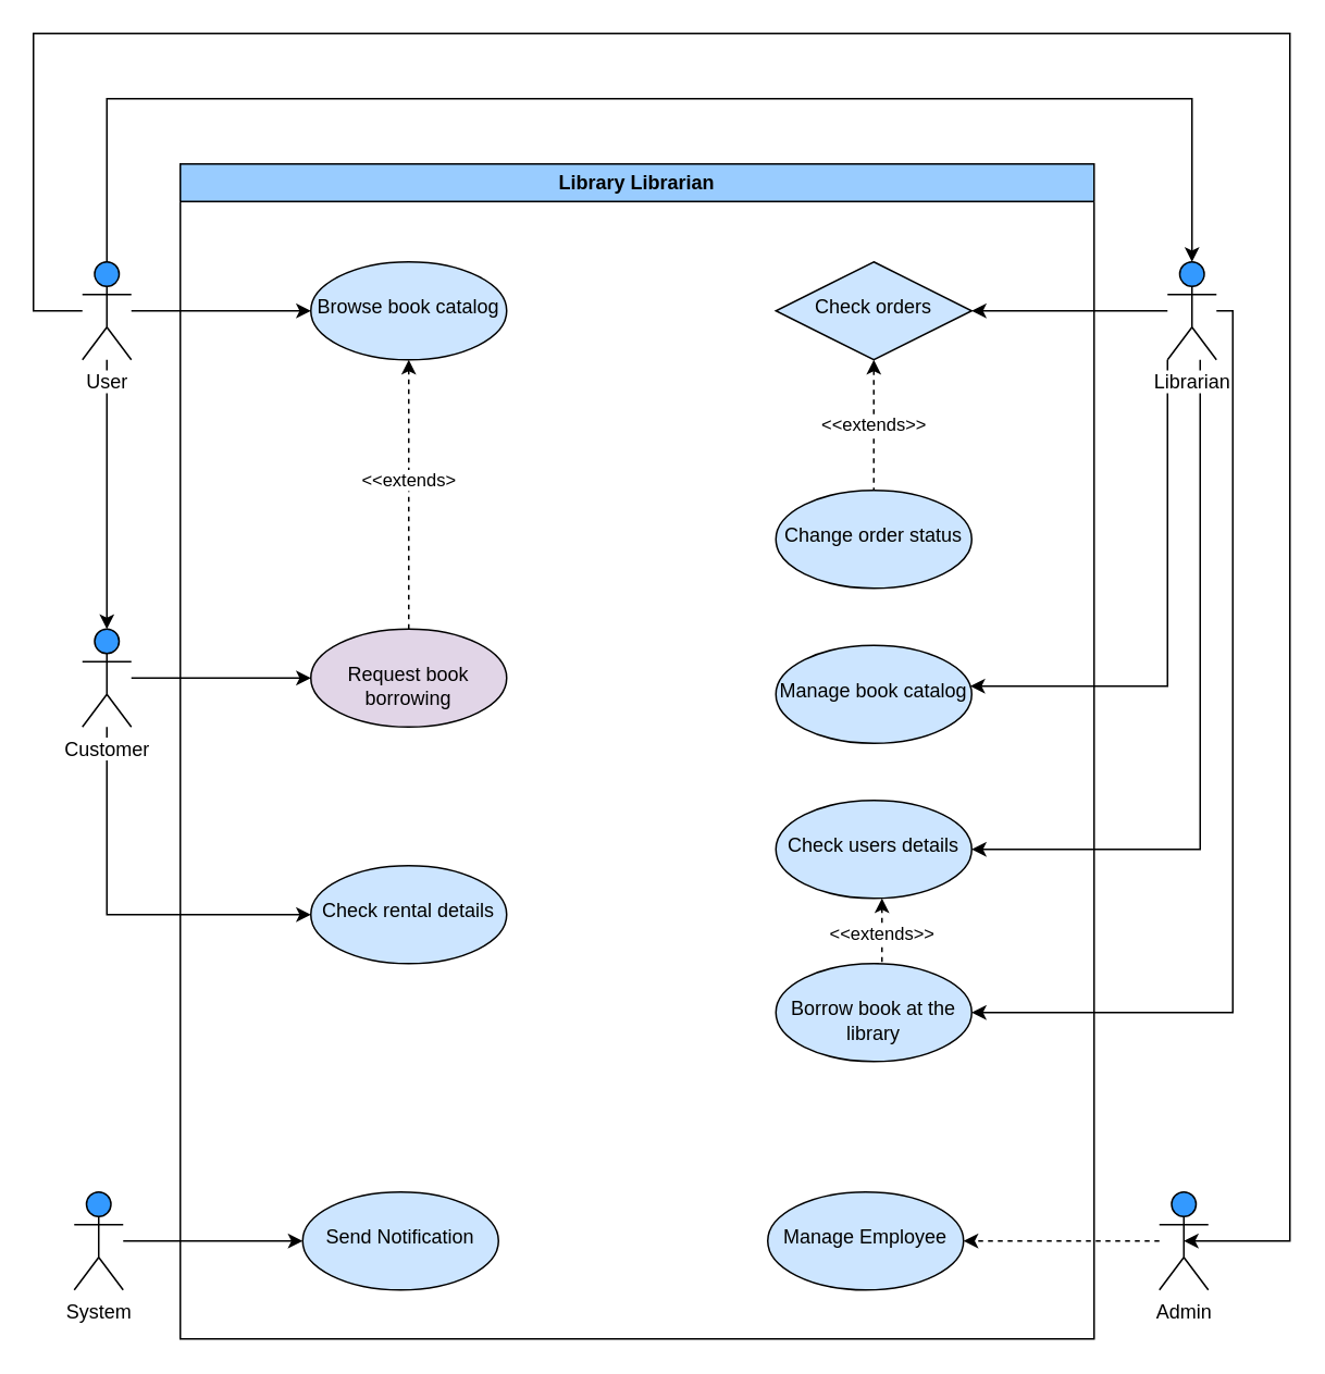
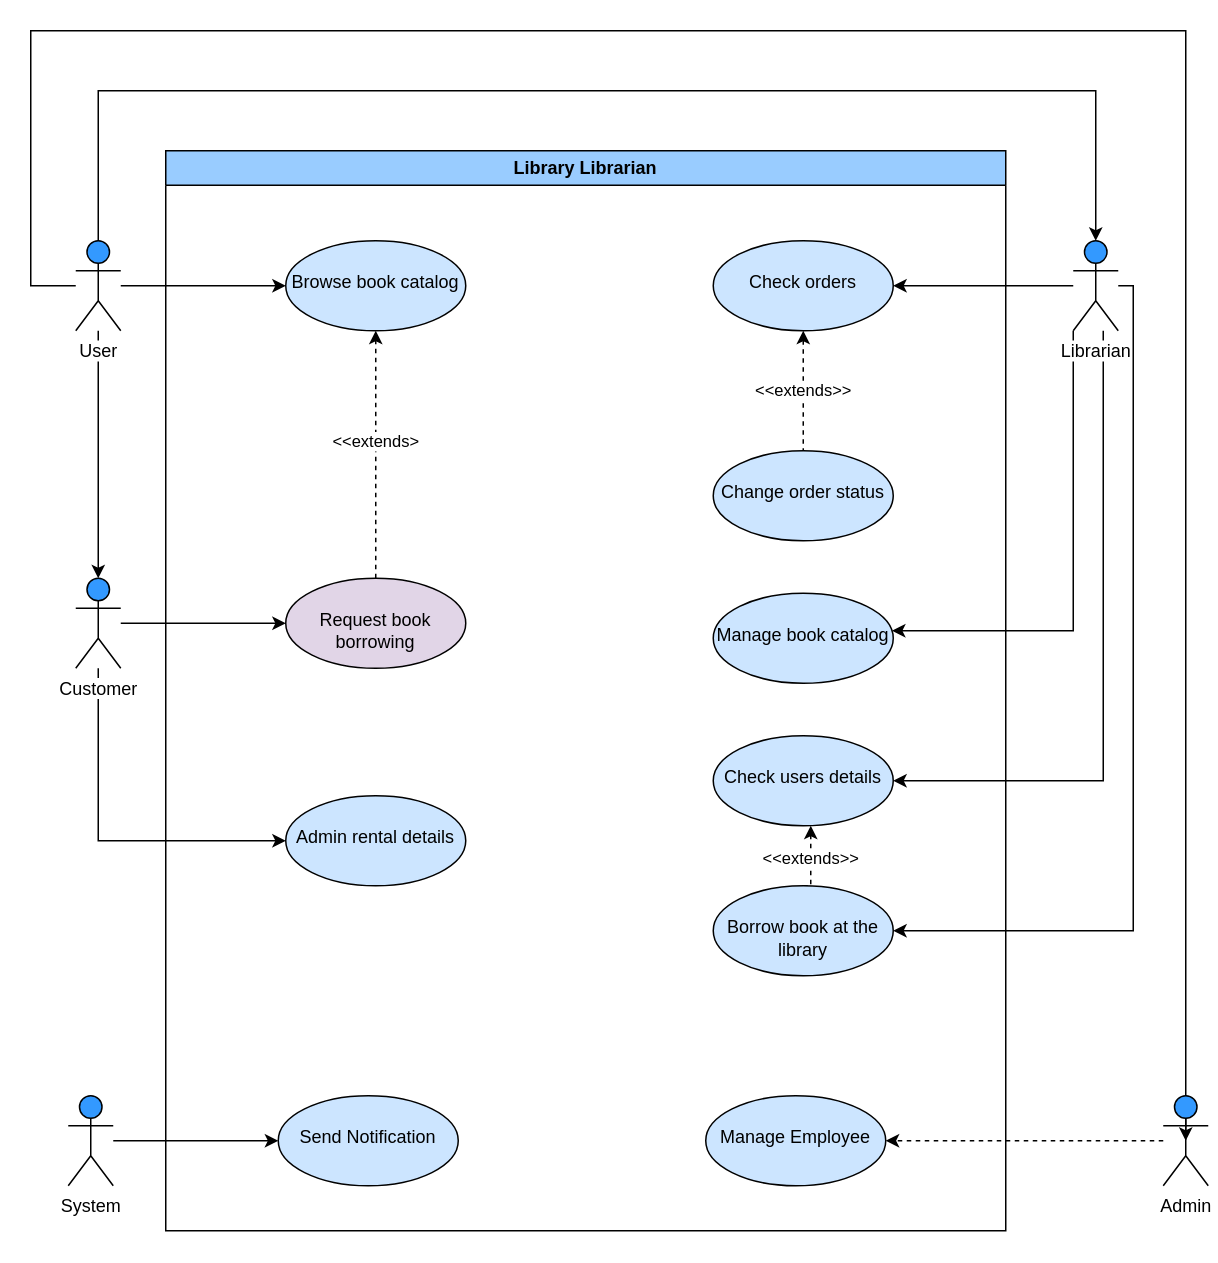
- <mxCell id="9" value="&lt;br&gt;Check orders" style="rhombus;whiteSpace=wrap;html=1;verticalAlign=top;fillColor=#CCE5FF;" parent="2" vertex="1"><mxGeometry x="365" y="60" width="120" height="60" as="geometry" /></mxCell>
+ <mxCell id="9" value="&lt;br&gt;Check orders" style="ellipse;whiteSpace=wrap;html=1;verticalAlign=top;fillColor=#CCE5FF;" parent="2" vertex="1"><mxGeometry x="365" y="60" width="120" height="60" as="geometry" /></mxCell>
- <mxCell id="7" value="&lt;br&gt;Check rental details" style="ellipse;whiteSpace=wrap;html=1;verticalAlign=top;fillColor=#CCE5FF;" parent="2" vertex="1"><mxGeometry x="80" y="430" width="120" height="60" as="geometry" /></mxCell>
+ <mxCell id="7" value="&lt;br&gt;Admin rental details" style="ellipse;whiteSpace=wrap;html=1;verticalAlign=top;fillColor=#CCE5FF;" parent="2" vertex="1"><mxGeometry x="80" y="430" width="120" height="60" as="geometry" /></mxCell>
- <mxCell id="33" value="&lt;span style=&quot;background-color: rgb(255, 255, 255);&quot;&gt;Admin&lt;/span&gt;" style="shape=umlActor;verticalLabelPosition=bottom;verticalAlign=top;html=1;outlineConnect=0;fillColor=#3399FF;" parent="1" vertex="1"><mxGeometry x="710" y="730" width="30" height="60" as="geometry" /></mxCell>
+ <mxCell id="33" value="&lt;span style=&quot;background-color: rgb(255, 255, 255);&quot;&gt;Admin&lt;/span&gt;" style="shape=umlActor;verticalLabelPosition=bottom;verticalAlign=top;html=1;outlineConnect=0;fillColor=#3399FF;" parent="1" vertex="1"><mxGeometry x="775" y="730" width="30" height="60" as="geometry" /></mxCell>
